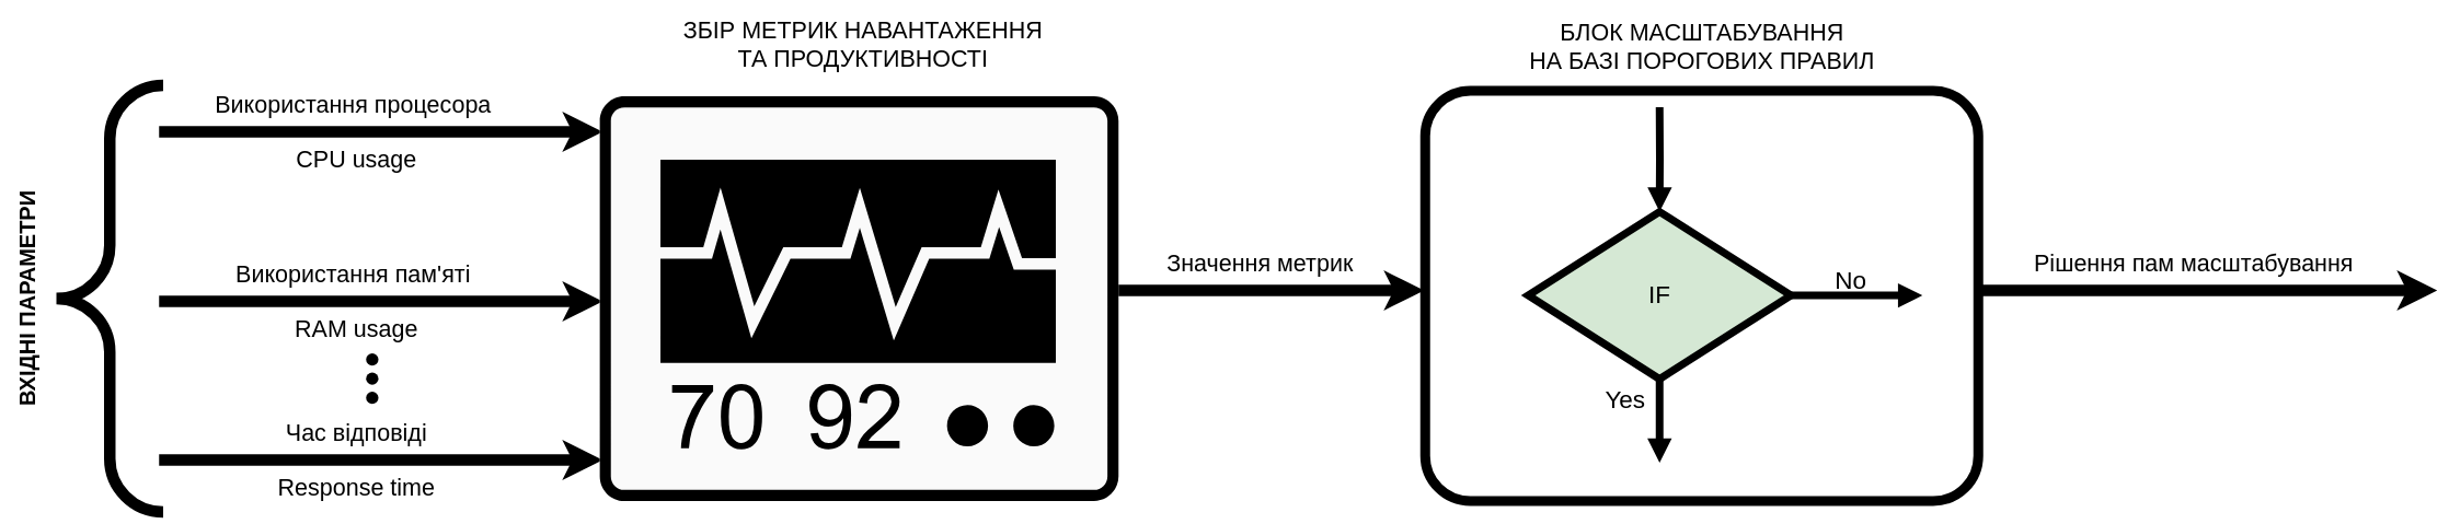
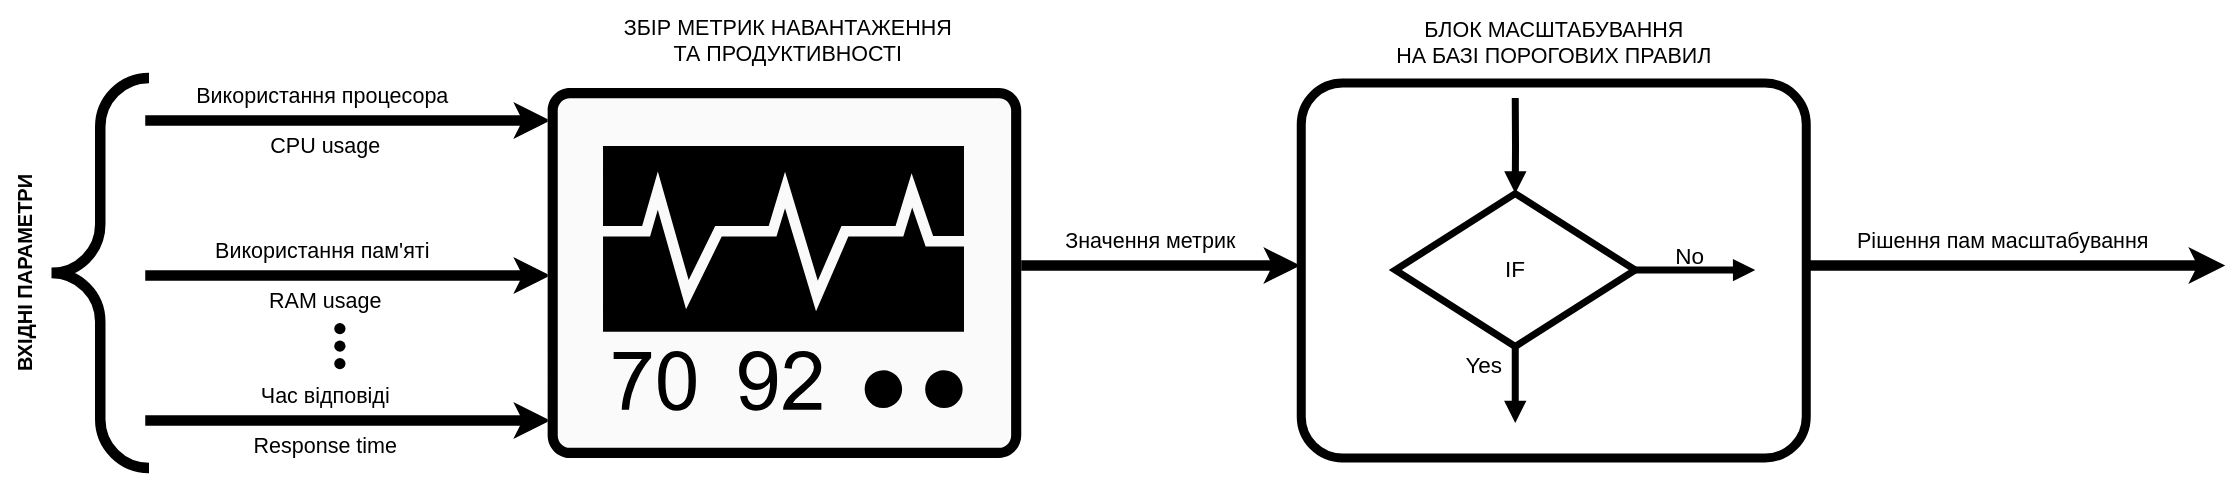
- <mxCell id="26" value="&lt;font style=&quot;font-size: 45px;&quot;&gt;IF&lt;/font&gt;" style="rhombus;whiteSpace=wrap;html=1;shadow=0;fontFamily=Helvetica;fontSize=12;align=center;strokeWidth=14;spacing=6;spacingTop=-4;fillColor=#d5e8d4;" vertex="1" parent="22"><mxGeometry y="191.176" width="480" height="305.882" as="geometry" /></mxCell>
+ <mxCell id="26" value="&lt;font style=&quot;font-size: 45px;&quot;&gt;IF&lt;/font&gt;" style="rhombus;whiteSpace=wrap;html=1;shadow=0;fontFamily=Helvetica;fontSize=12;align=center;strokeWidth=14;spacing=6;spacingTop=-4;" vertex="1" parent="22"><mxGeometry y="191.176" width="480" height="305.882" as="geometry" /></mxCell>
